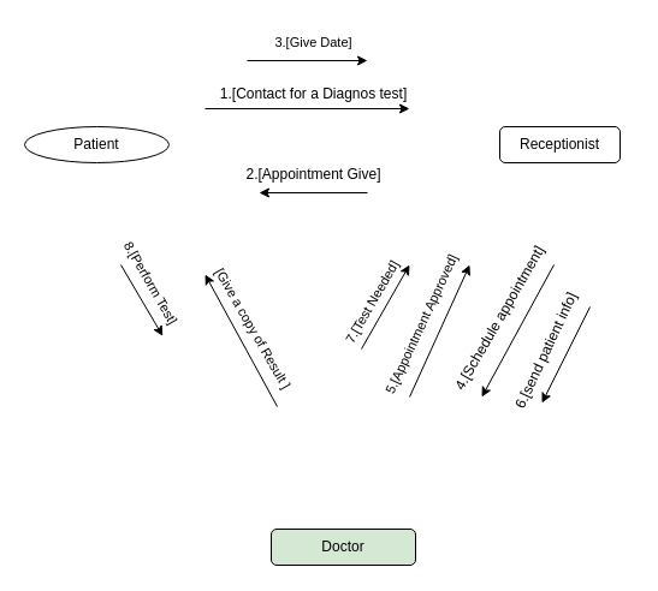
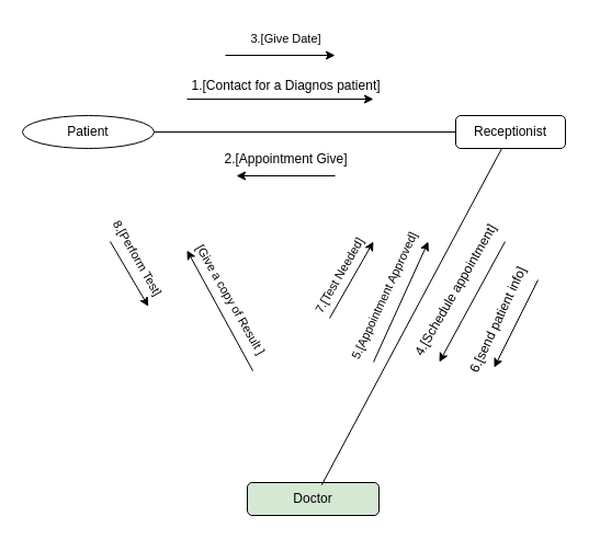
- <mxCell id="5" value="1.[Contact for a Diagnos test]&lt;div&gt;&lt;br&gt;&lt;/div&gt;" style="text;html=1;align=center;verticalAlign=middle;resizable=0;points=[];autosize=1;strokeColor=none;fillColor=none;" parent="1" vertex="1"><mxGeometry x="170" y="65" width="180" height="40" as="geometry" /></mxCell>
+ <mxCell id="5" value="1.[Contact for a Diagnos patient]&lt;div&gt;&lt;br&gt;&lt;/div&gt;" style="text;html=1;align=center;verticalAlign=middle;resizable=0;points=[];autosize=1;strokeColor=none;fillColor=none;" parent="1" vertex="1"><mxGeometry x="170" y="65" width="180" height="40" as="geometry" /></mxCell>
+ <mxCell id="24" value="" style="endArrow=none;html=1;rounded=0;entryX=0;entryY=0.5;entryDx=0;entryDy=0;exitX=1;exitY=0.5;exitDx=0;exitDy=0;" edge="1" parent="1" source="2" target="4"><mxGeometry width="50" height="50" relative="1" as="geometry"><mxPoint x="325" y="180" as="sourcePoint" /><mxPoint x="375" y="130" as="targetPoint" /></mxGeometry></mxCell>
+ <mxCell id="25" value="" style="endArrow=none;html=1;rounded=0;exitX=0.565;exitY=0.073;exitDx=0;exitDy=0;exitPerimeter=0;" edge="1" parent="1" source="3" target="4"><mxGeometry width="50" height="50" relative="1" as="geometry"><mxPoint x="240" y="340" as="sourcePoint" /><mxPoint x="290" y="290" as="targetPoint" /></mxGeometry></mxCell>
